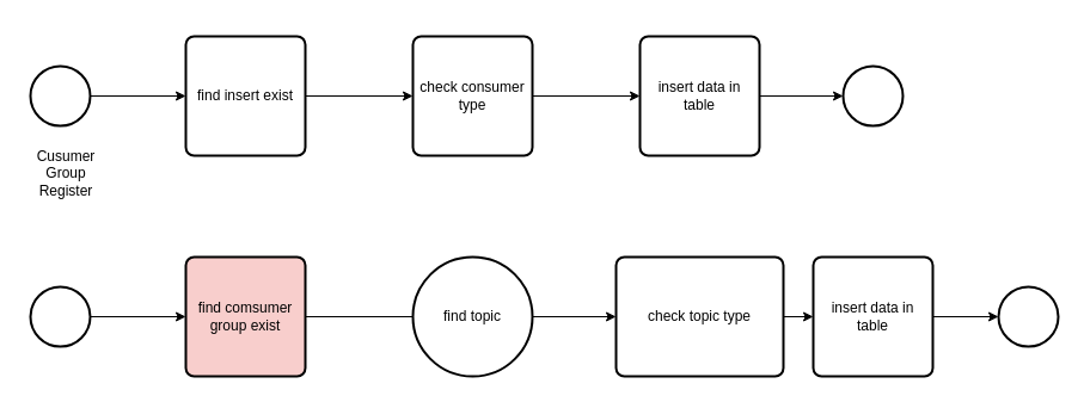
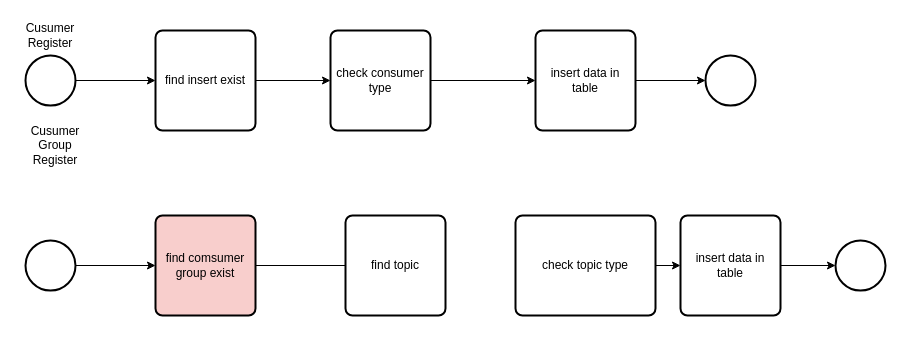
+ <mxCell id="13" value="Cusumer Register" style="text;html=1;strokeColor=none;fillColor=none;align=center;verticalAlign=middle;whiteSpace=wrap;rounded=0;" parent="1" vertex="1"><mxGeometry x="20" y="20" width="60" height="30" as="geometry" /></mxCell>
- <mxCell id="7" value="check consumer type" style="rounded=1;whiteSpace=wrap;html=1;absoluteArcSize=1;arcSize=14;strokeWidth=2;" parent="1" vertex="1"><mxGeometry x="345" y="30" width="100" height="100" as="geometry" /></mxCell>
+ <mxCell id="7" value="check consumer type" style="rounded=1;whiteSpace=wrap;html=1;absoluteArcSize=1;arcSize=14;strokeWidth=2;" parent="1" vertex="1"><mxGeometry x="330" y="30" width="100" height="100" as="geometry" /></mxCell>
- <mxCell id="18" value="find topic" style="ellipse;whiteSpace=wrap;html=1;absoluteArcSize=1;arcSize=14;strokeWidth=2;" parent="1" vertex="1"><mxGeometry x="345" y="215" width="100" height="100" as="geometry" /></mxCell>
+ <mxCell id="18" value="find topic" style="rounded=1;whiteSpace=wrap;html=1;absoluteArcSize=1;arcSize=14;strokeWidth=2;" parent="1" vertex="1"><mxGeometry x="345" y="215" width="100" height="100" as="geometry" /></mxCell>
- <mxCell id="17" style="edgeStyle=orthogonalEdgeStyle;rounded=0;orthogonalLoop=1;jettySize=auto;html=1;exitX=1;exitY=0.5;exitDx=0;exitDy=0;" edge="1" parent="1" source="18" target="20"><mxGeometry relative="1" as="geometry" /></mxCell>
